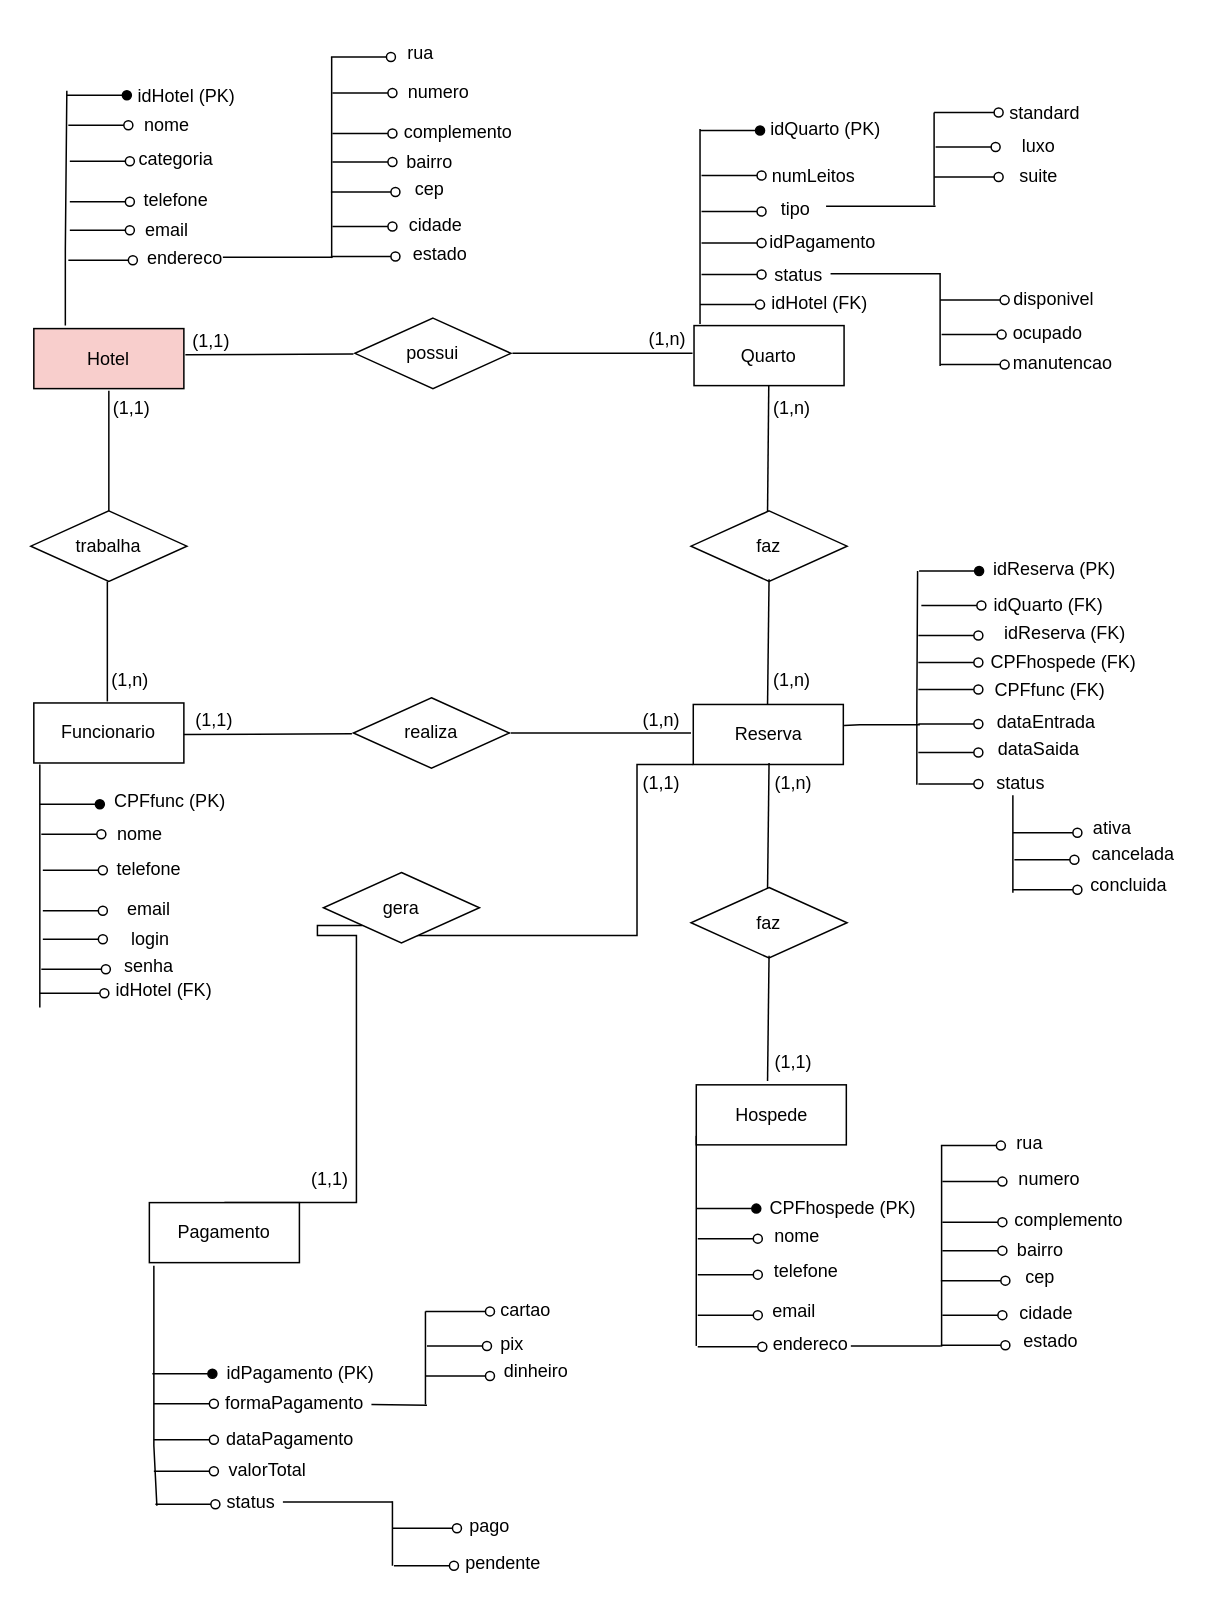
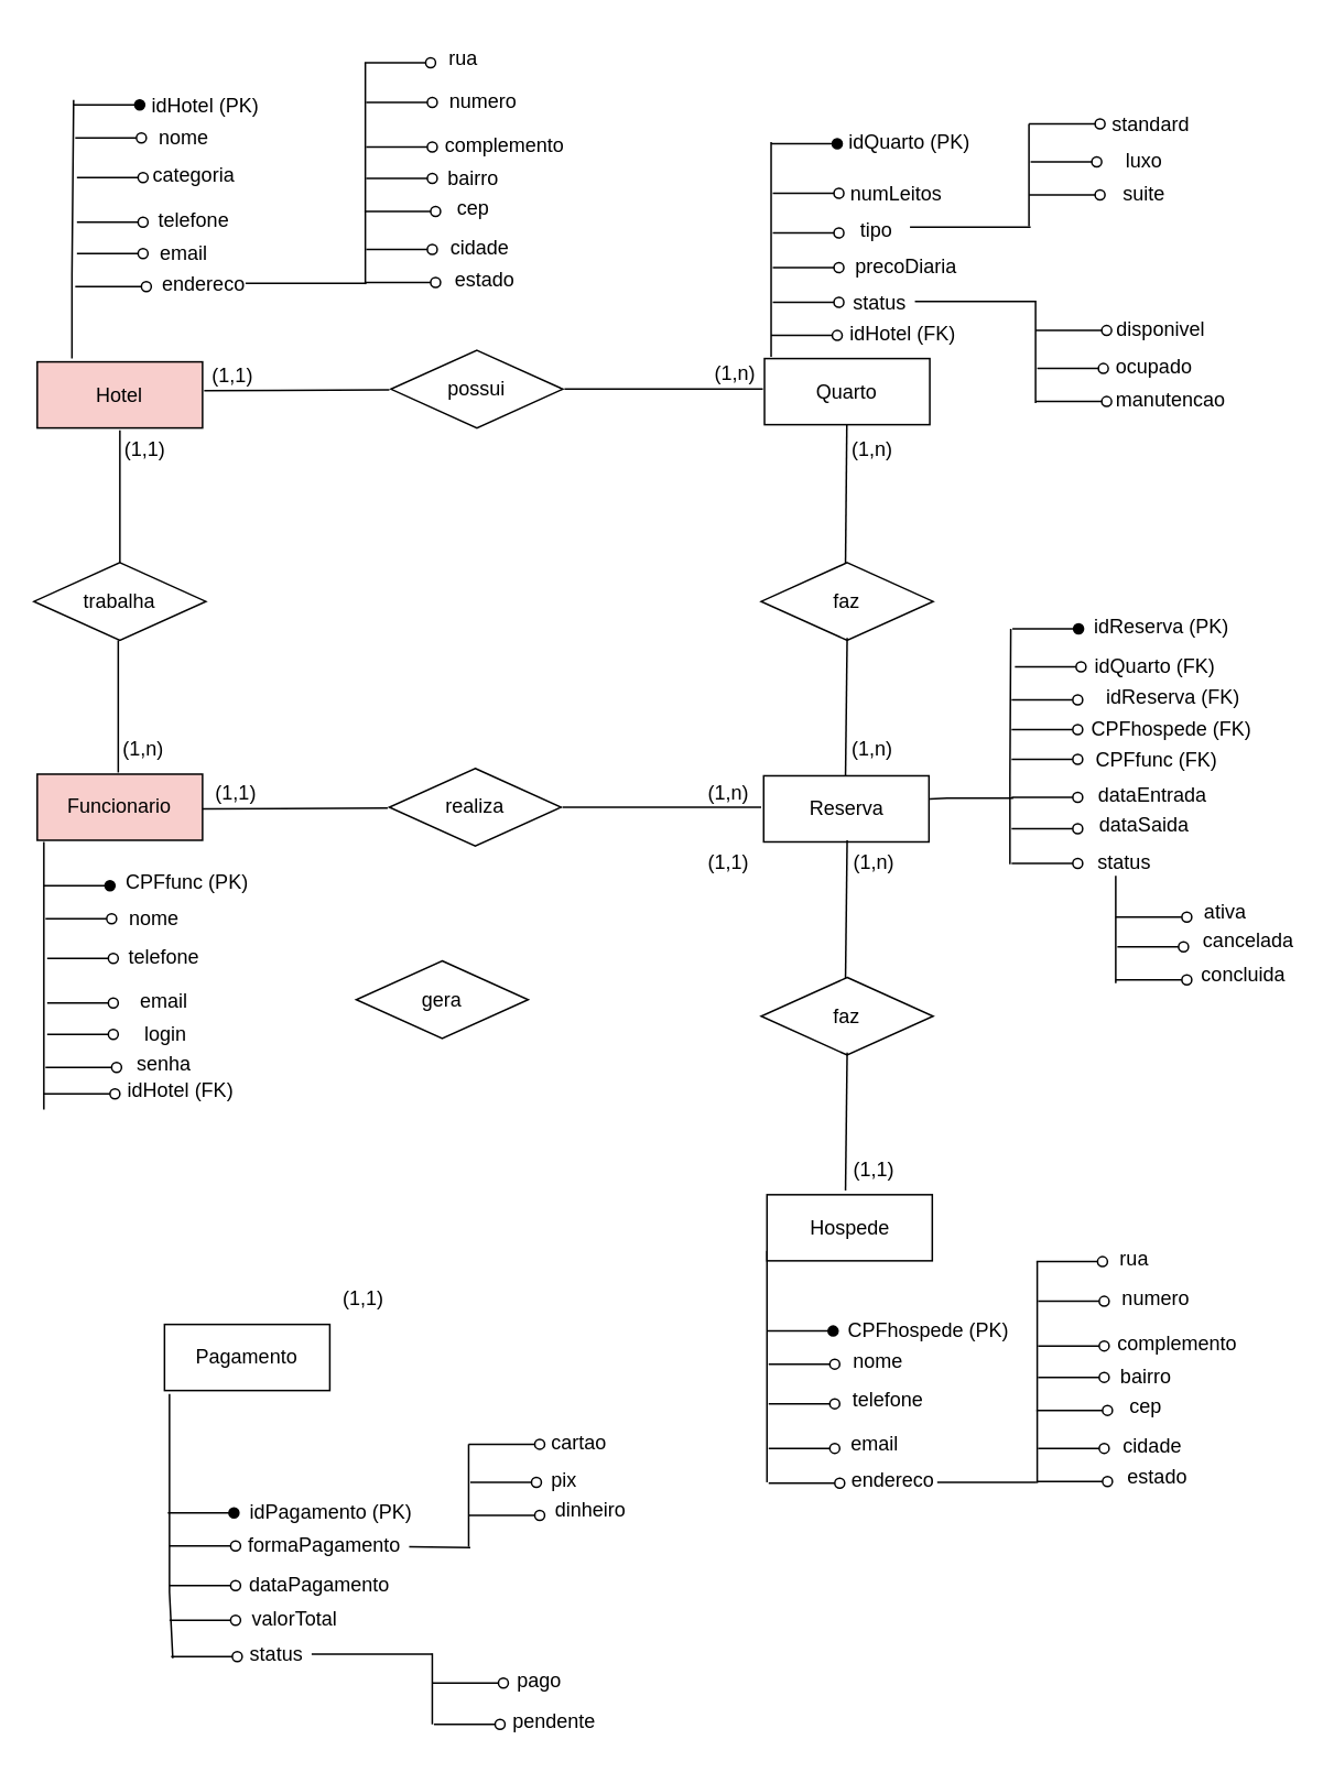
- <mxCell id="57" value="idPagamento" style="text;html=1;align=center;verticalAlign=middle;whiteSpace=wrap;rounded=0;" vertex="1" parent="1"><mxGeometry x="518" y="145.5" width="60" height="30" as="geometry" /></mxCell>
+ <mxCell id="57" value="precoDiaria" style="text;html=1;align=center;verticalAlign=middle;whiteSpace=wrap;rounded=0;" vertex="1" parent="1"><mxGeometry x="518" y="145.5" width="60" height="30" as="geometry" /></mxCell>
- <mxCell id="2" value="Funcionario" style="whiteSpace=wrap;html=1;align=center;" vertex="1" parent="1"><mxGeometry x="22" y="468" width="100" height="40" as="geometry" /></mxCell>
+ <mxCell id="2" value="Funcionario" style="whiteSpace=wrap;html=1;align=center;fillColor=#f8cecc;" vertex="1" parent="1"><mxGeometry x="22" y="468" width="100" height="40" as="geometry" /></mxCell>
- <mxCell id="162" value="" style="edgeStyle=orthogonalEdgeStyle;rounded=0;orthogonalLoop=1;jettySize=auto;html=1;exitX=0;exitY=1;exitDx=0;exitDy=0;entryX=0.5;entryY=0;entryDx=0;entryDy=0;endArrow=none;startFill=0;" edge="1" parent="1" source="7" target="163"><mxGeometry relative="1" as="geometry"><mxPoint x="462" y="509" as="sourcePoint" /><mxPoint x="149" y="801" as="targetPoint" /><Array as="points"><mxPoint x="424" y="509" /><mxPoint x="424" y="623" /></Array></mxGeometry></mxCell>
- <mxCell id="6" style="edgeStyle=orthogonalEdgeStyle;rounded=0;orthogonalLoop=1;jettySize=auto;html=1;exitX=0;exitY=1;exitDx=0;exitDy=0;entryX=0.5;entryY=0;entryDx=0;entryDy=0;endArrow=none;startFill=0;" edge="1" parent="1" source="163" target="8"><mxGeometry relative="1" as="geometry"><Array as="points"><mxPoint x="211" y="623" /><mxPoint x="237" y="623" /><mxPoint x="237" y="801" /></Array></mxGeometry></mxCell>
